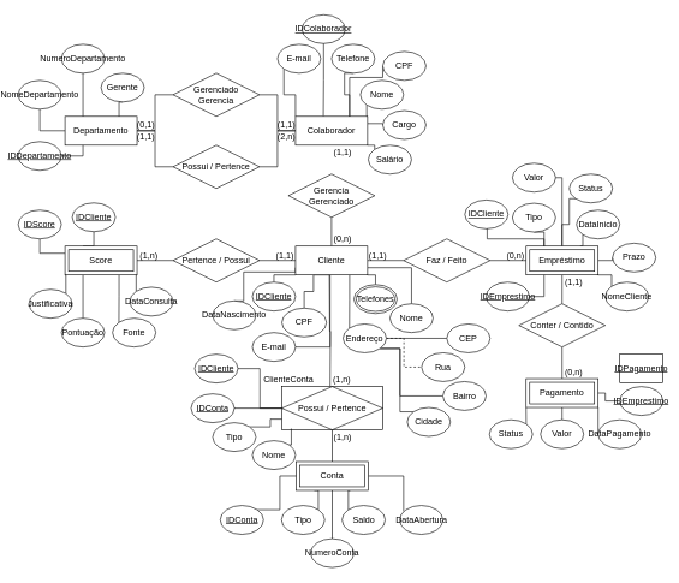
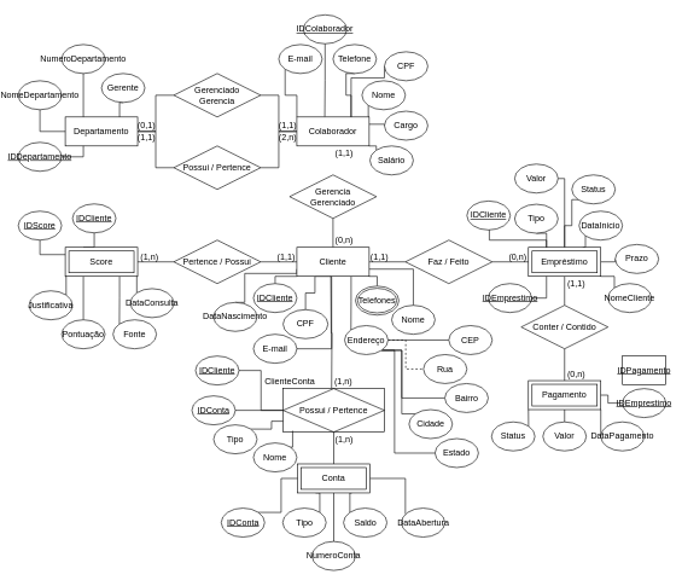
+ <mxCell id="78" style="edgeStyle=orthogonalEdgeStyle;rounded=0;orthogonalLoop=1;jettySize=auto;html=1;exitX=1;exitY=1;exitDx=0;exitDy=0;entryX=0;entryY=0.5;entryDx=0;entryDy=0;endArrow=none;startFill=0;" parent="1" source="79" target="120" edge="1"><mxGeometry relative="1" as="geometry"><Array as="points"><mxPoint x="540" y="483" /><mxPoint x="540" y="625" /></Array></mxGeometry></mxCell>
+ <mxCell id="120" value="Estado" style="ellipse;whiteSpace=wrap;html=1;align=center;" parent="1" vertex="1"><mxGeometry x="596" y="605" width="60" height="40" as="geometry" /></mxCell>
